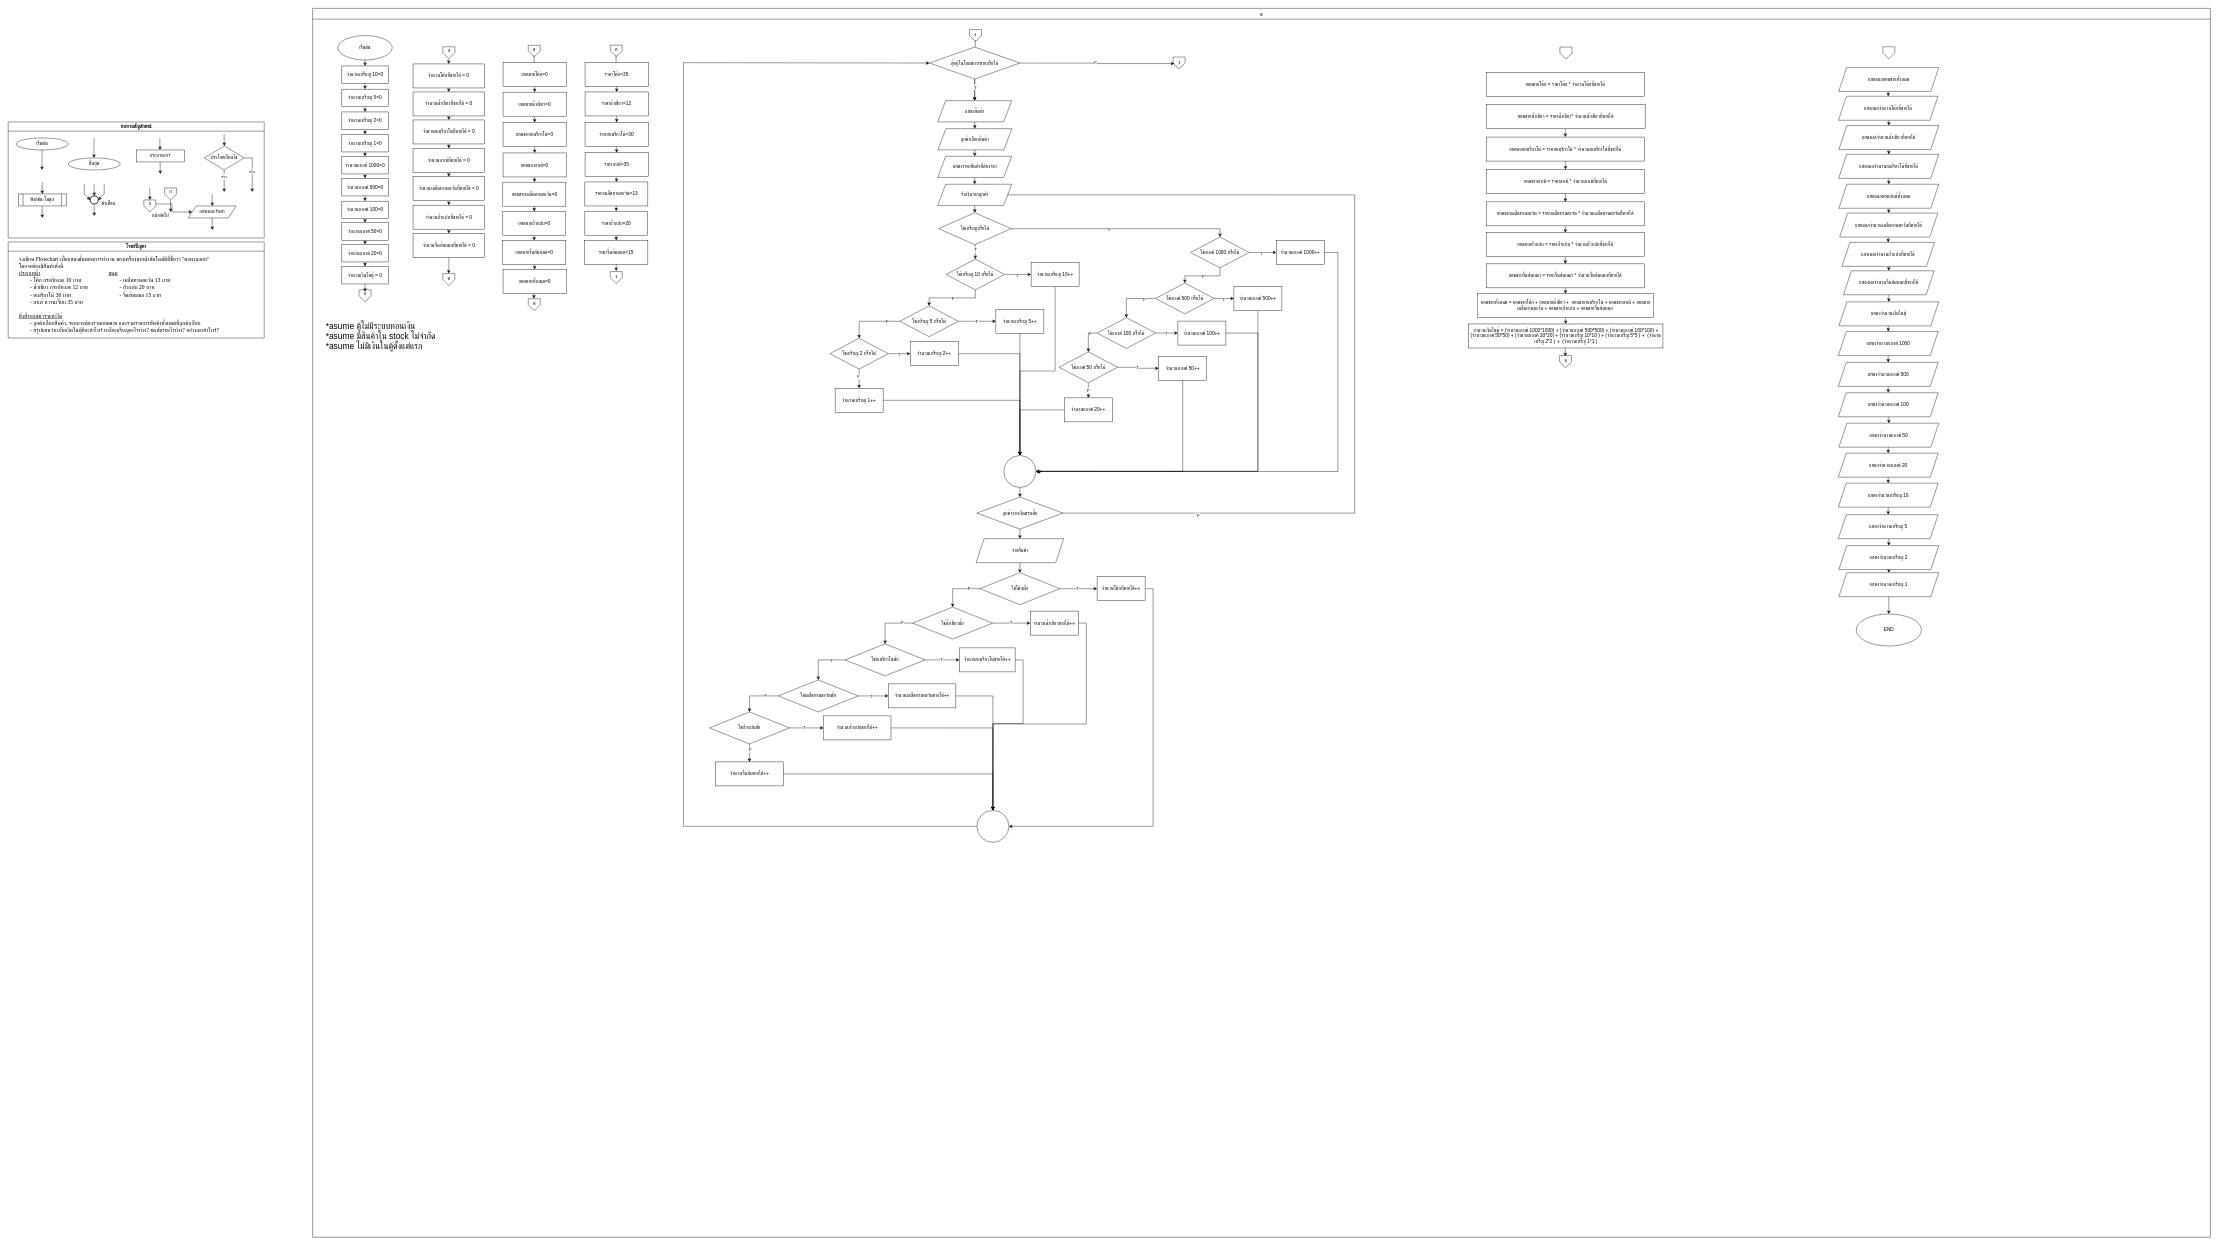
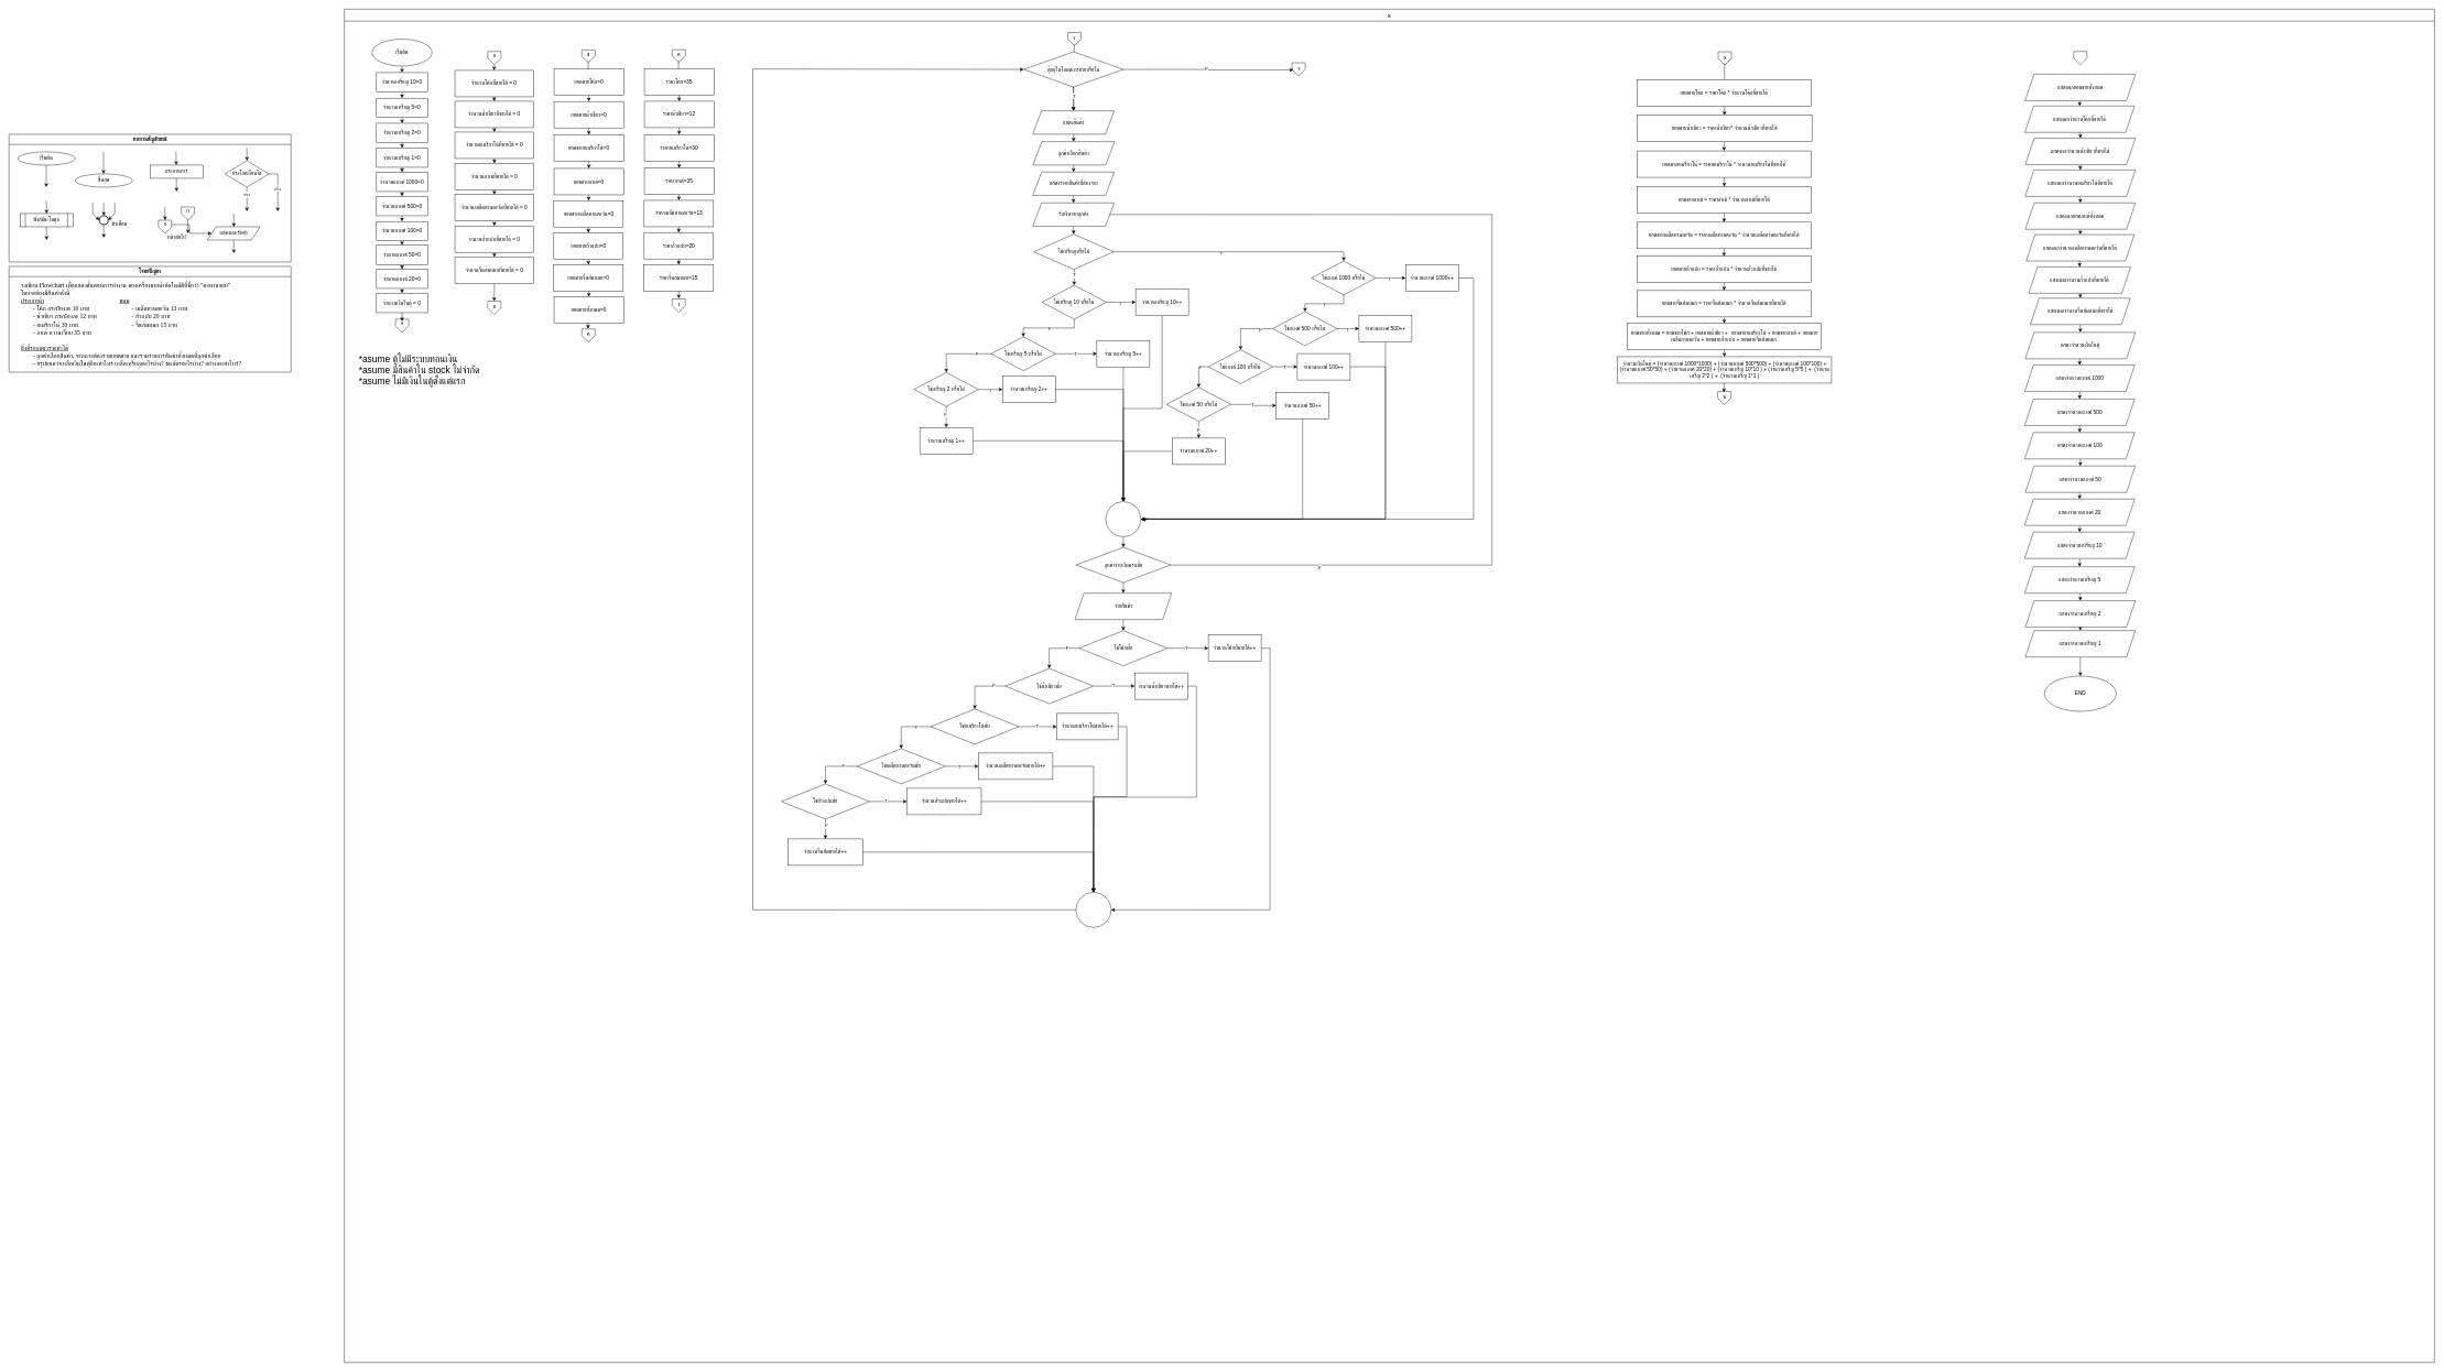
+ <mxCell id="243" value="ฉ" style="text;html=1;align=center;verticalAlign=middle;resizable=0;points=[];autosize=1;strokeColor=none;fillColor=none;fontFamily=Sarabun;fontSource=https%3A%2F%2Ffonts.googleapis.com%2Fcss%3Ffamily%3DSarabun;" vertex="1" parent="38"><mxGeometry x="3120" y="96.75" width="25" height="26" as="geometry" /></mxCell>
+ <mxCell id="242" value="" style="edgeStyle=orthogonalEdgeStyle;rounded=0;orthogonalLoop=1;jettySize=auto;html=1;" edge="1" parent="38" source="243" target="246"><mxGeometry relative="1" as="geometry" /></mxCell>
